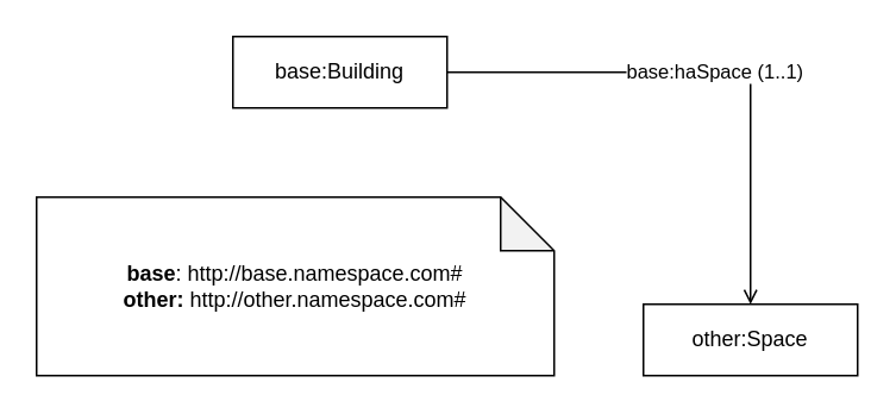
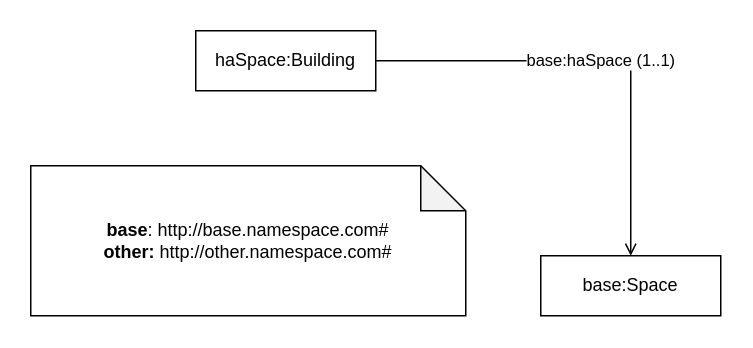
- <mxCell id="3" value="base:Building" style="rounded=0;whiteSpace=wrap;html=1;" vertex="1" parent="1"><mxGeometry x="130" y="20" width="120" height="40" as="geometry" /></mxCell>
+ <mxCell id="3" value="haSpace:Building" style="rounded=0;whiteSpace=wrap;html=1;" vertex="1" parent="1"><mxGeometry x="130" y="20" width="120" height="40" as="geometry" /></mxCell>
- <mxCell id="4" value="other:Space" style="rounded=0;whiteSpace=wrap;html=1;" vertex="1" parent="1"><mxGeometry x="360" y="170" width="120" height="40" as="geometry" /></mxCell>
+ <mxCell id="4" value="base:Space" style="rounded=0;whiteSpace=wrap;html=1;" vertex="1" parent="1"><mxGeometry x="360" y="170" width="120" height="40" as="geometry" /></mxCell>
